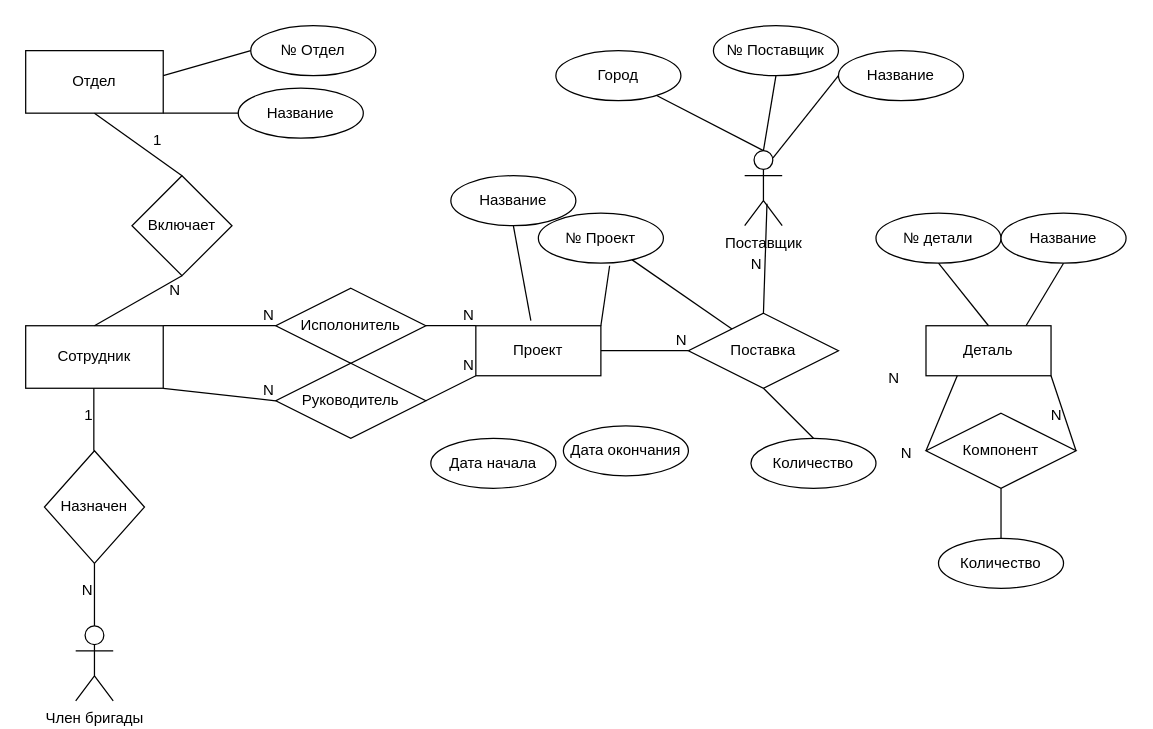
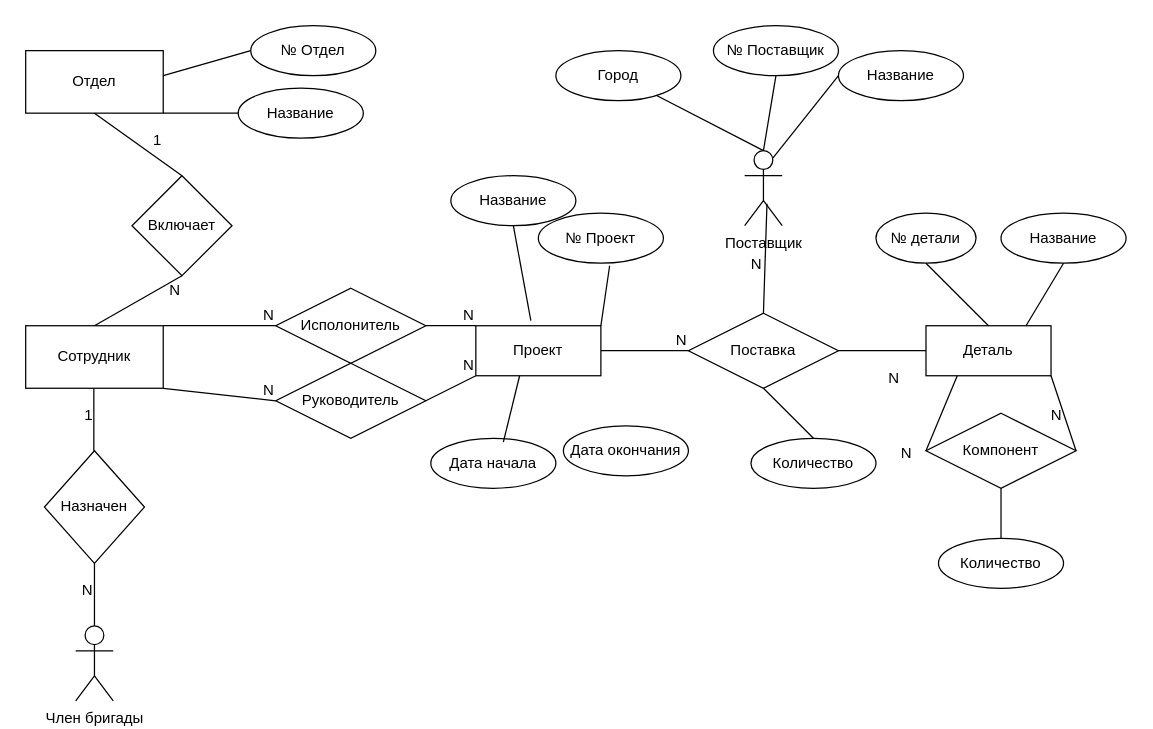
- <mxCell id="55" value="№ детали" style="ellipse;whiteSpace=wrap;html=1;align=center;" vertex="1" parent="1"><mxGeometry x="700" y="170" width="100" height="40" as="geometry" /></mxCell>
+ <mxCell id="55" value="№ детали" style="ellipse;whiteSpace=wrap;html=1;align=center;" vertex="1" parent="1"><mxGeometry x="700" y="170" width="80" height="40" as="geometry" /></mxCell>
- <mxCell id="53" value="" style="endArrow=none;html=1;rounded=0;" edge="1" parent="1" source="39" target="13"><mxGeometry relative="1" as="geometry"><mxPoint x="670" y="280" as="sourcePoint" /><mxPoint x="830" y="280" as="targetPoint" /></mxGeometry></mxCell>
+ <mxCell id="53" value="" style="endArrow=none;html=1;rounded=0;" edge="1" parent="1" source="39" target="54"><mxGeometry relative="1" as="geometry"><mxPoint x="670" y="280" as="sourcePoint" /><mxPoint x="830" y="280" as="targetPoint" /></mxGeometry></mxCell>
+ <mxCell id="36" value="" style="endArrow=none;html=1;rounded=0;exitX=0.35;exitY=1;exitDx=0;exitDy=0;exitPerimeter=0;entryX=0.58;entryY=0.075;entryDx=0;entryDy=0;entryPerimeter=0;" edge="1" parent="1" source="11" target="34"><mxGeometry relative="1" as="geometry"><mxPoint x="310" y="430" as="sourcePoint" /><mxPoint x="470" y="430" as="targetPoint" /></mxGeometry></mxCell>
